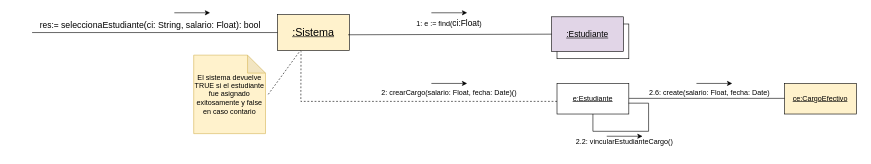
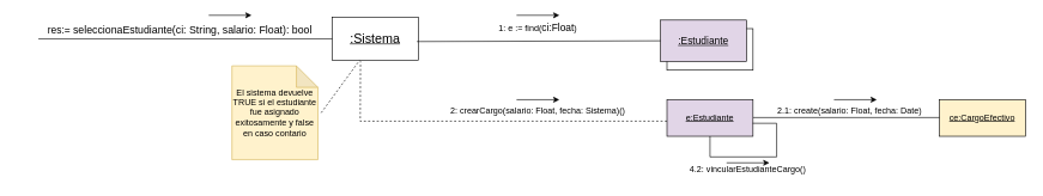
- <mxCell id="3" value="&lt;font style=&quot;font-size: 18px;&quot;&gt;&lt;u&gt;:Sistema&lt;/u&gt;&lt;/font&gt;" style="rounded=0;whiteSpace=wrap;html=1;fillColor=#fff2cc;" vertex="1" parent="1"><mxGeometry x="461" y="23.88" width="120" height="60" as="geometry" /></mxCell>
+ <mxCell id="3" value="&lt;font style=&quot;font-size: 18px;&quot;&gt;&lt;u&gt;:Sistema&lt;/u&gt;&lt;/font&gt;" style="rounded=0;whiteSpace=wrap;html=1;" vertex="1" parent="1"><mxGeometry x="461" y="23.88" width="120" height="60" as="geometry" /></mxCell>
- <mxCell id="11" value="2: crearCargo(salario: Float, fecha: Date)()" style="text;html=1;strokeColor=none;fillColor=none;align=center;verticalAlign=middle;whiteSpace=wrap;rounded=0;" vertex="1" parent="1"><mxGeometry x="568" y="138.88" width="360" height="30" as="geometry" /></mxCell>
+ <mxCell id="11" value="2: crearCargo(salario: Float, fecha: Sistema)()" style="text;html=1;strokeColor=none;fillColor=none;align=center;verticalAlign=middle;whiteSpace=wrap;rounded=0;" vertex="1" parent="1"><mxGeometry x="568" y="138.88" width="360" height="30" as="geometry" /></mxCell>
- <mxCell id="12" value="2.6: create(salario: Float, fecha: Date)" style="text;html=1;strokeColor=none;fillColor=none;align=center;verticalAlign=middle;whiteSpace=wrap;rounded=0;" vertex="1" parent="1"><mxGeometry x="1003.25" y="138.88" width="360" height="30" as="geometry" /></mxCell>
+ <mxCell id="12" value="2.1: create(salario: Float, fecha: Date)" style="text;html=1;strokeColor=none;fillColor=none;align=center;verticalAlign=middle;whiteSpace=wrap;rounded=0;" vertex="1" parent="1"><mxGeometry x="1003.25" y="138.88" width="360" height="30" as="geometry" /></mxCell>
- <mxCell id="15" value="&lt;u&gt;e:Estudiante&lt;br&gt;&lt;/u&gt;" style="rounded=0;whiteSpace=wrap;html=1;" vertex="1" parent="1"><mxGeometry x="928" y="138.88" width="120" height="51.12" as="geometry" /></mxCell>
+ <mxCell id="15" value="&lt;u&gt;e:Estudiante&lt;br&gt;&lt;/u&gt;" style="rounded=0;whiteSpace=wrap;html=1;fillColor=#e1d5e7;" vertex="1" parent="1"><mxGeometry x="928" y="138.88" width="120" height="51.12" as="geometry" /></mxCell>
- <mxCell id="21" value="2.2: vincularEstudianteCargo()" style="text;html=1;strokeColor=none;fillColor=none;align=center;verticalAlign=middle;whiteSpace=wrap;rounded=0;" vertex="1" parent="1"><mxGeometry x="861" y="221.63" width="360" height="30" as="geometry" /></mxCell>
+ <mxCell id="21" value="4.2: vincularEstudianteCargo()" style="text;html=1;strokeColor=none;fillColor=none;align=center;verticalAlign=middle;whiteSpace=wrap;rounded=0;" vertex="1" parent="1"><mxGeometry x="861" y="221.63" width="360" height="30" as="geometry" /></mxCell>
